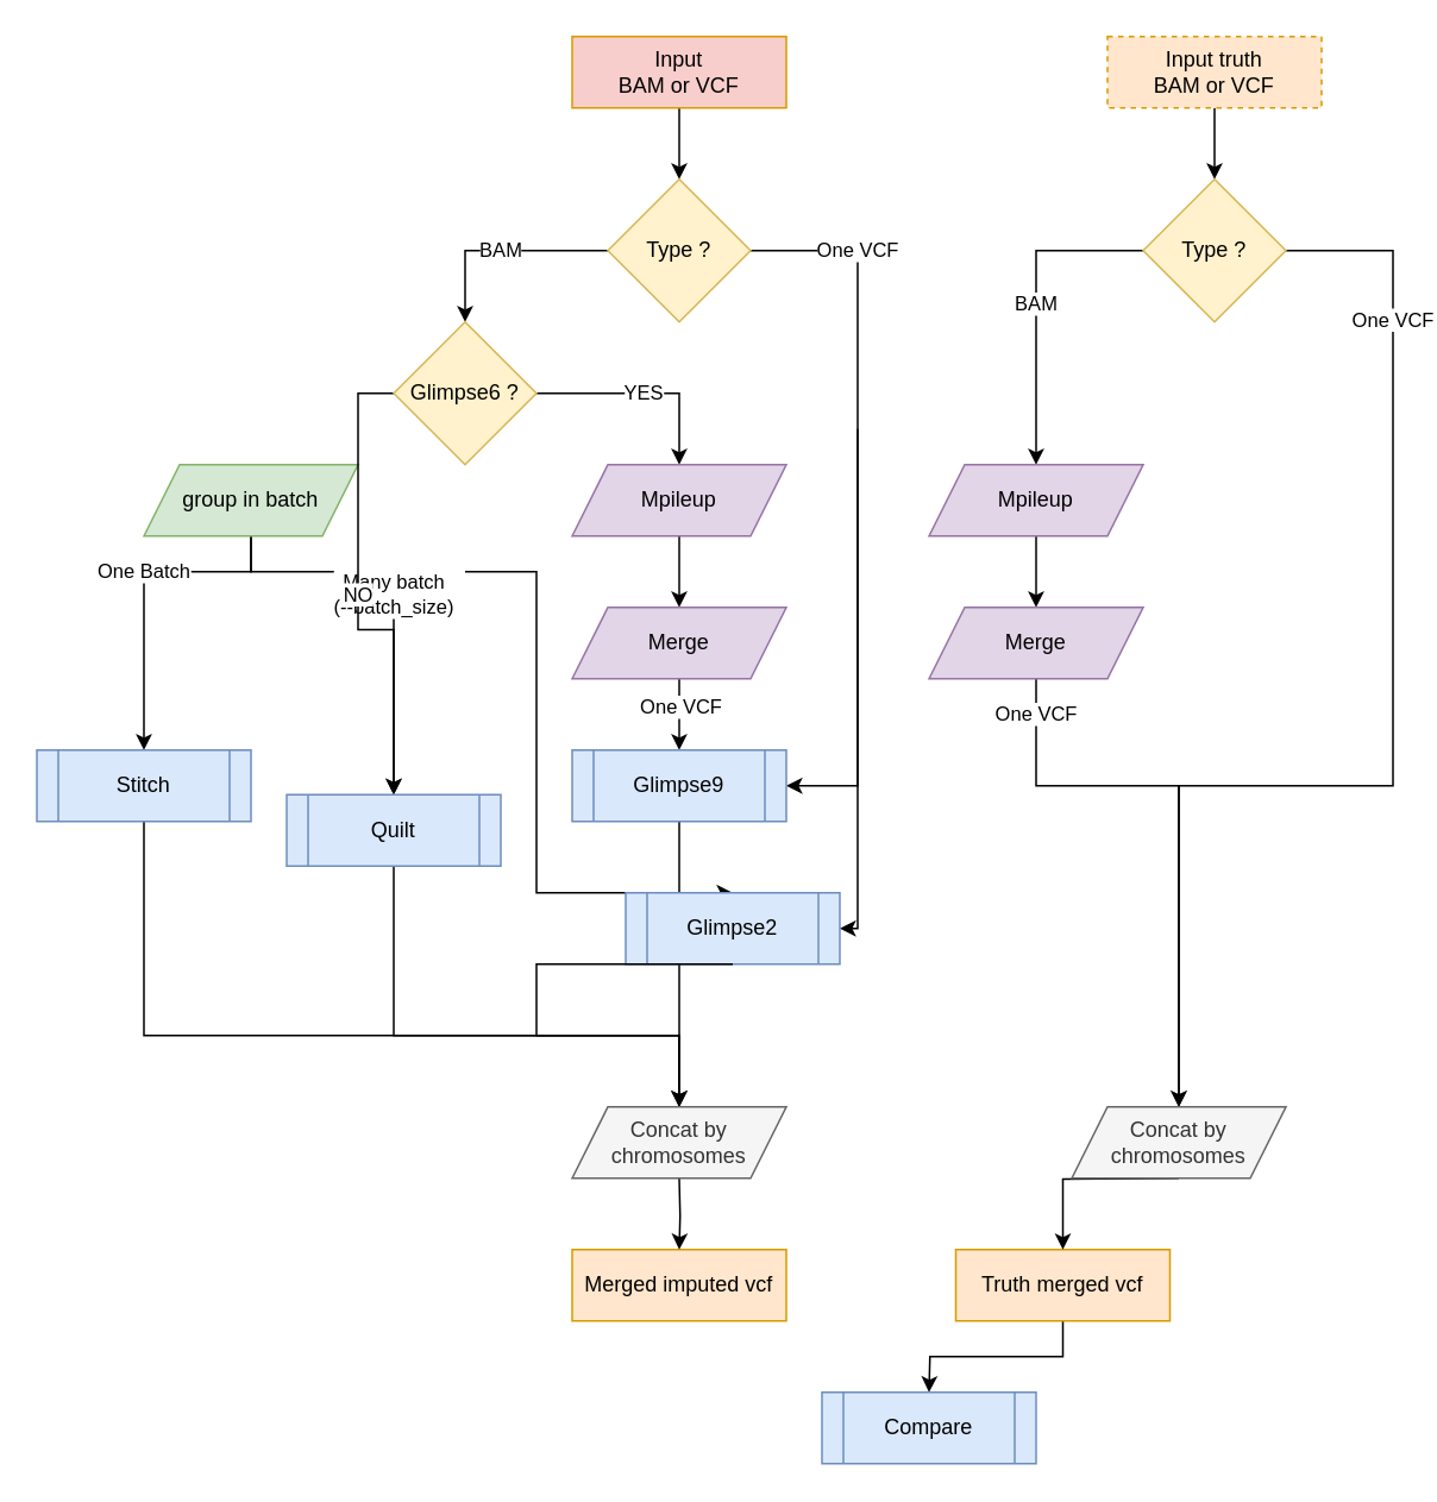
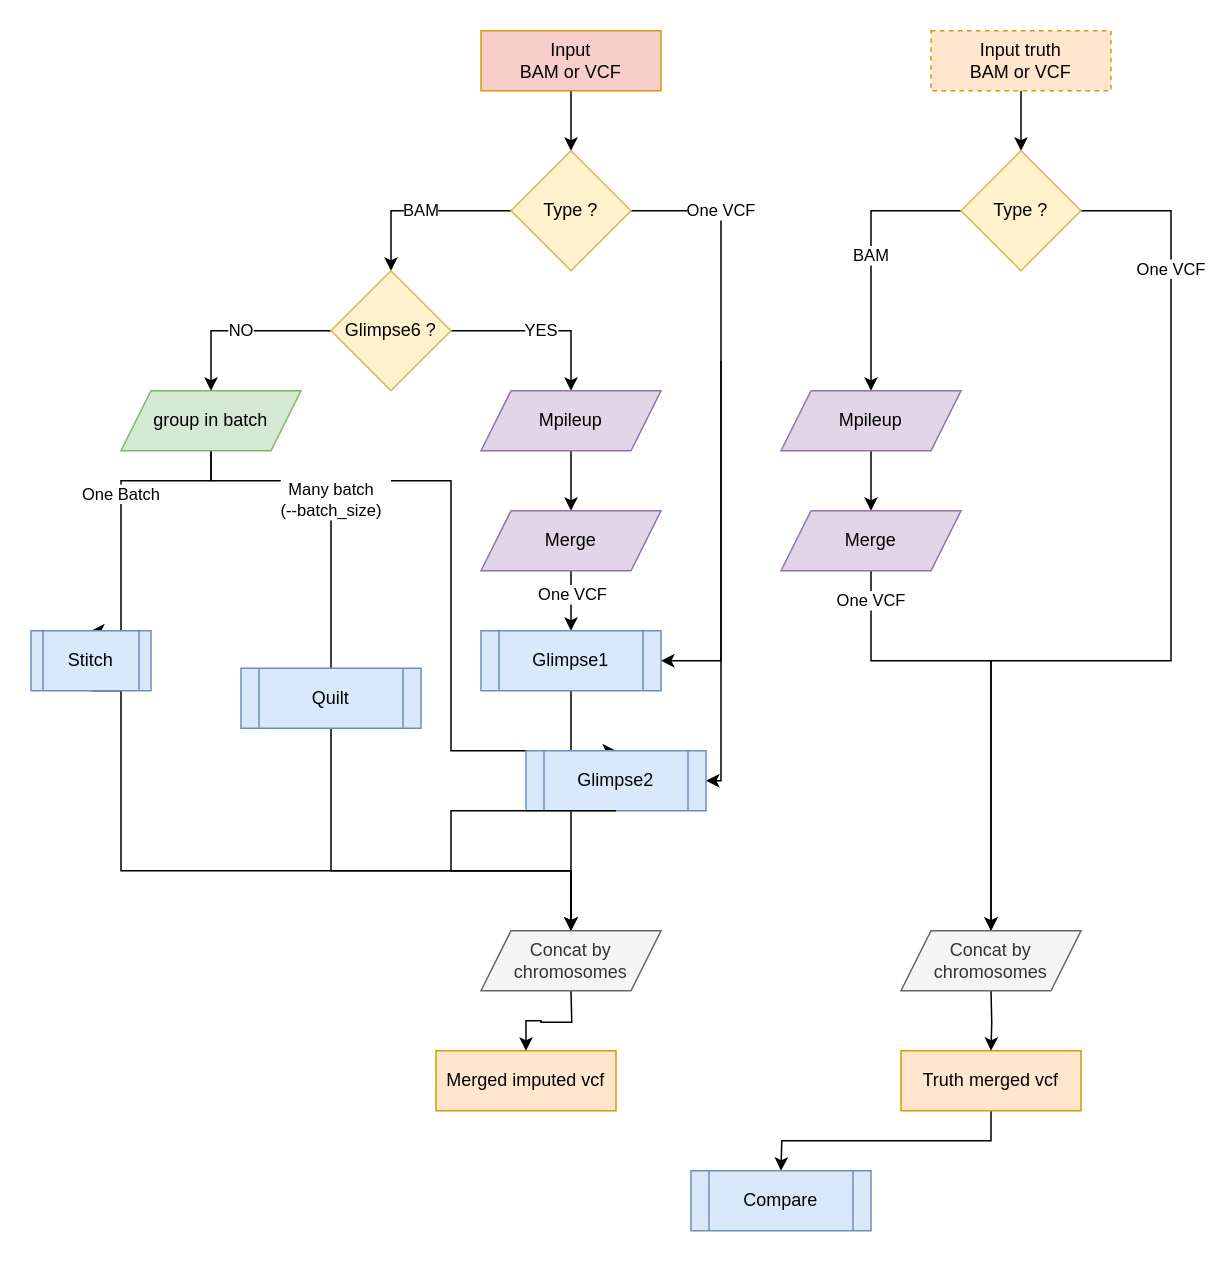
- <mxCell id="12" value="NO" style="edgeStyle=orthogonalEdgeStyle;rounded=0;orthogonalLoop=1;jettySize=auto;html=1;exitX=0;exitY=0.5;exitDx=0;exitDy=0;" parent="1" source="14" target="23" edge="1"><mxGeometry relative="1" as="geometry" /></mxCell>
+ <mxCell id="12" value="NO" style="edgeStyle=orthogonalEdgeStyle;rounded=0;orthogonalLoop=1;jettySize=auto;html=1;exitX=0;exitY=0.5;exitDx=0;exitDy=0;entryX=0.5;entryY=0;entryDx=0;entryDy=0;" parent="1" source="14" target="11" edge="1"><mxGeometry relative="1" as="geometry" /></mxCell>
- <mxCell id="9" value="Many batch&lt;br&gt;(--batch_size)" style="edgeStyle=orthogonalEdgeStyle;rounded=0;orthogonalLoop=1;jettySize=auto;html=1;exitX=0.5;exitY=1;exitDx=0;exitDy=0;entryX=0.5;entryY=0;entryDx=0;entryDy=0;" parent="1" source="11" target="23" edge="1"><mxGeometry relative="1" as="geometry"><mxPoint x="200" y="340" as="targetPoint" /><Array as="points"><mxPoint x="140" y="320" /><mxPoint x="220" y="320" /></Array><mxPoint as="offset" /></mxGeometry></mxCell>
+ <mxCell id="9" value="Many batch&lt;br&gt;(--batch_size)" style="edgeStyle=orthogonalEdgeStyle;rounded=0;orthogonalLoop=1;jettySize=auto;html=1;exitX=0.5;exitY=1;exitDx=0;exitDy=0;entryX=0.5;entryY=0;entryDx=0;entryDy=0;endArrow=none;" parent="1" source="11" target="23" edge="1"><mxGeometry relative="1" as="geometry"><mxPoint x="200" y="340" as="targetPoint" /><Array as="points"><mxPoint x="140" y="320" /><mxPoint x="220" y="320" /></Array><mxPoint as="offset" /></mxGeometry></mxCell>
- <mxCell id="25" value="Stitch" style="shape=process;whiteSpace=wrap;html=1;backgroundOutline=1;fillColor=#dae8fc;strokeColor=#6c8ebf;" parent="1" vertex="1"><mxGeometry x="20" y="420" width="120" height="40" as="geometry" /></mxCell>
+ <mxCell id="25" value="Stitch" style="shape=process;whiteSpace=wrap;html=1;backgroundOutline=1;fillColor=#dae8fc;strokeColor=#6c8ebf;" parent="1" vertex="1"><mxGeometry x="20" y="420" width="80" height="40" as="geometry" /></mxCell>
- <mxCell id="21" value="Glimpse9" style="shape=process;whiteSpace=wrap;html=1;backgroundOutline=1;fillColor=#dae8fc;strokeColor=#6c8ebf;" parent="1" vertex="1"><mxGeometry x="320" y="420" width="120" height="40" as="geometry" /></mxCell>
+ <mxCell id="21" value="Glimpse1" style="shape=process;whiteSpace=wrap;html=1;backgroundOutline=1;fillColor=#dae8fc;strokeColor=#6c8ebf;" parent="1" vertex="1"><mxGeometry x="320" y="420" width="120" height="40" as="geometry" /></mxCell>
- <mxCell id="36" value="Merged imputed vcf" style="rounded=0;whiteSpace=wrap;html=1;fillColor=#ffe6cc;strokeColor=#d79b00;" parent="1" vertex="1"><mxGeometry x="320" y="700" width="120" height="40" as="geometry" /></mxCell>
+ <mxCell id="36" value="Merged imputed vcf" style="rounded=0;whiteSpace=wrap;html=1;fillColor=#ffe6cc;strokeColor=#d79b00;" parent="1" vertex="1"><mxGeometry x="290" y="700" width="120" height="40" as="geometry" /></mxCell>
- <mxCell id="38" value="Truth merged vcf" style="rounded=0;whiteSpace=wrap;html=1;fillColor=#ffe6cc;strokeColor=#d79b00;" parent="1" vertex="1"><mxGeometry x="535" y="700" width="120" height="40" as="geometry" /></mxCell>
+ <mxCell id="38" value="Truth merged vcf" style="rounded=0;whiteSpace=wrap;html=1;fillColor=#ffe6cc;strokeColor=#d79b00;" parent="1" vertex="1"><mxGeometry x="600" y="700" width="120" height="40" as="geometry" /></mxCell>
